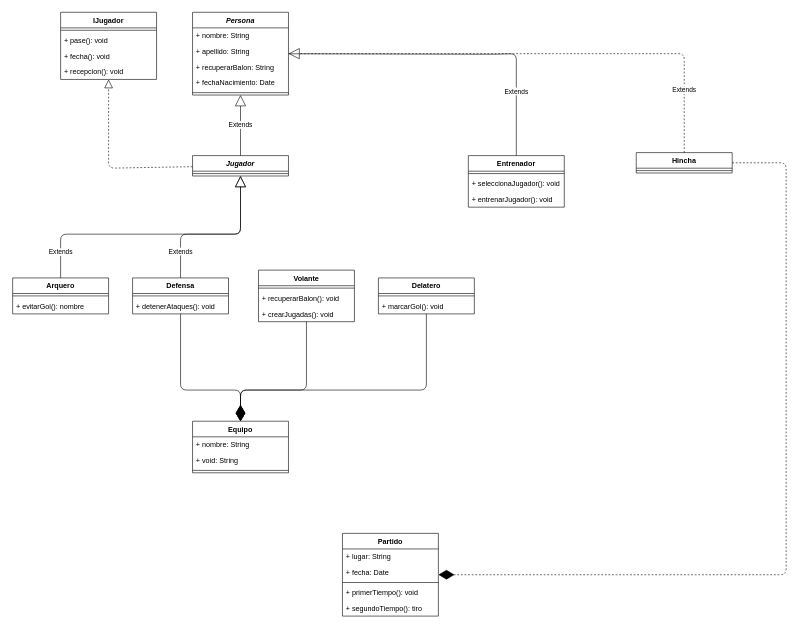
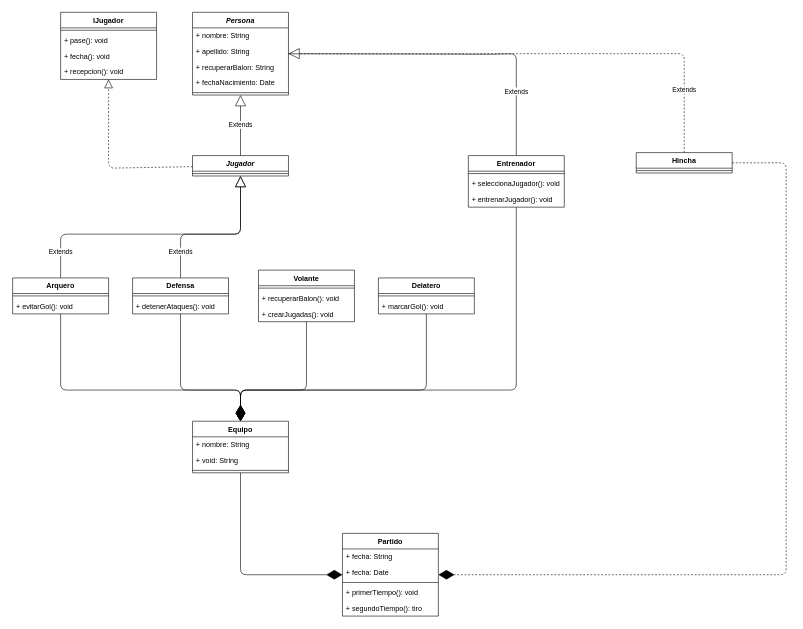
- <mxCell id="12" value="+ evitarGol(): nombre" style="text;strokeColor=none;fillColor=none;align=left;verticalAlign=top;spacingLeft=4;spacingRight=4;overflow=hidden;rotatable=0;points=[[0,0.5],[1,0.5]];portConstraint=eastwest;" vertex="1" parent="10"><mxGeometry y="34" width="160" height="26" as="geometry" /></mxCell>
+ <mxCell id="12" value="+ evitarGol(): void" style="text;strokeColor=none;fillColor=none;align=left;verticalAlign=top;spacingLeft=4;spacingRight=4;overflow=hidden;rotatable=0;points=[[0,0.5],[1,0.5]];portConstraint=eastwest;" vertex="1" parent="10"><mxGeometry y="34" width="160" height="26" as="geometry" /></mxCell>
+ <mxCell id="53" value="" style="endArrow=diamondThin;endFill=1;endSize=24;html=1;" edge="1" parent="1" source="32" target="37"><mxGeometry width="160" relative="1" as="geometry"><mxPoint x="600" y="720" as="sourcePoint" /><mxPoint x="760" y="720" as="targetPoint" /><Array as="points"><mxPoint x="860" y="650" /><mxPoint x="400" y="650" /></Array></mxGeometry></mxCell>
+ <mxCell id="41" value="" style="endArrow=diamondThin;endFill=1;endSize=24;html=1;" edge="1" parent="1" source="10" target="37"><mxGeometry width="160" relative="1" as="geometry"><mxPoint y="650" as="sourcePoint" x="100" /><mxPoint x="260" y="650" as="targetPoint" /><Array as="points"><mxPoint y="650" x="100" /><mxPoint x="400" y="650" /></Array></mxGeometry></mxCell>
+ <mxCell id="54" value="" style="endArrow=diamondThin;endFill=1;endSize=24;html=1;" edge="1" parent="1" source="37" target="47"><mxGeometry width="160" relative="1" as="geometry"><mxPoint x="320" y="930" as="sourcePoint" /><mxPoint x="480" y="930" as="targetPoint" /><Array as="points"><mxPoint x="400" y="958" /></Array></mxGeometry></mxCell>
- <mxCell id="48" value="+ lugar: String" style="text;strokeColor=none;fillColor=none;align=left;verticalAlign=top;spacingLeft=4;spacingRight=4;overflow=hidden;rotatable=0;points=[[0,0.5],[1,0.5]];portConstraint=eastwest;" vertex="1" parent="47"><mxGeometry y="26" width="160" height="26" as="geometry" /></mxCell>
+ <mxCell id="48" value="+ fecha: String" style="text;strokeColor=none;fillColor=none;align=left;verticalAlign=top;spacingLeft=4;spacingRight=4;overflow=hidden;rotatable=0;points=[[0,0.5],[1,0.5]];portConstraint=eastwest;" vertex="1" parent="47"><mxGeometry y="26" width="160" height="26" as="geometry" /></mxCell>
